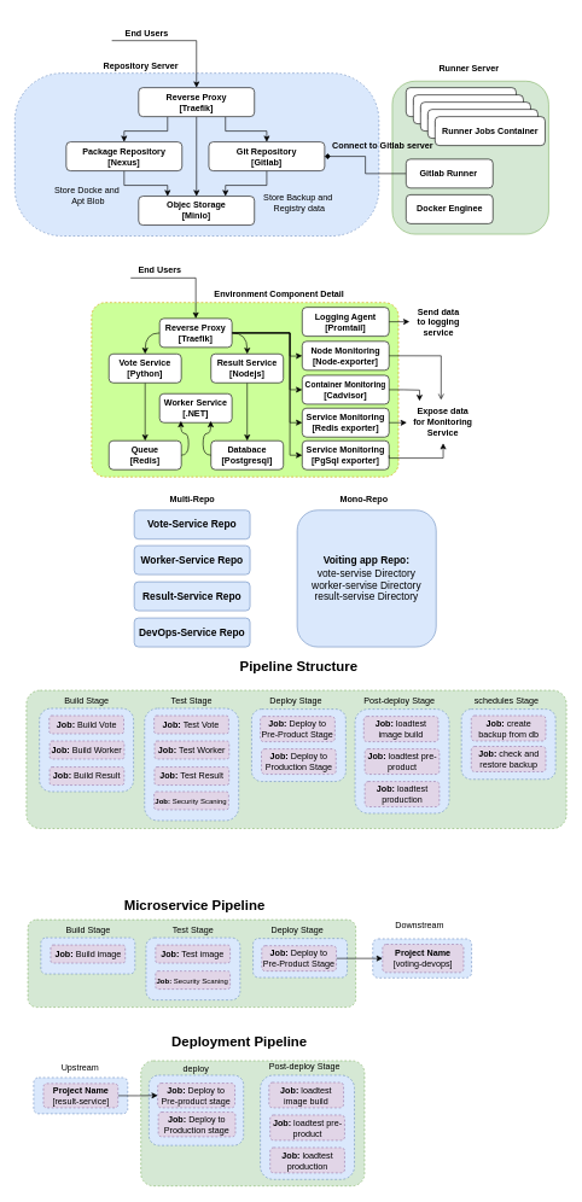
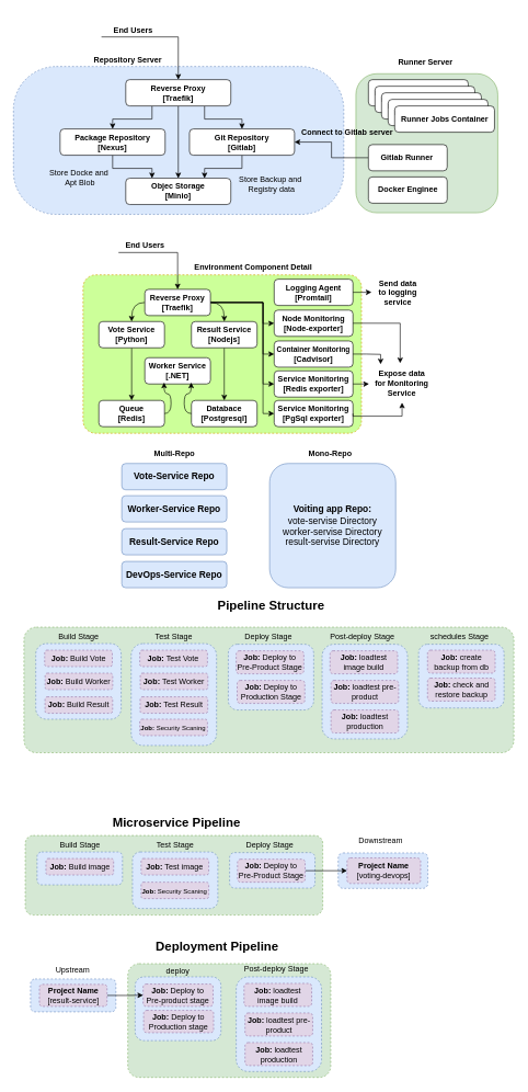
- <mxCell id="96" style="edgeStyle=orthogonalEdgeStyle;rounded=0;orthogonalLoop=1;jettySize=auto;html=1;endArrow=diamond;" parent="1" source="97" target="9" edge="1"><mxGeometry relative="1" as="geometry" /></mxCell>
+ <mxCell id="96" style="edgeStyle=orthogonalEdgeStyle;rounded=0;orthogonalLoop=1;jettySize=auto;html=1;" parent="1" source="97" target="9" edge="1"><mxGeometry relative="1" as="geometry" /></mxCell>
- <mxCell id="54" style="edgeStyle=orthogonalEdgeStyle;rounded=0;orthogonalLoop=1;jettySize=auto;html=1;exitX=1;exitY=0.5;exitDx=0;exitDy=0;entryX=0.477;entryY=-0.01;entryDx=0;entryDy=0;entryPerimeter=0;endArrow=open;" parent="1" source="46" target="52" edge="1"><mxGeometry relative="1" as="geometry"><Array as="points"><mxPoint x="609" y="491" /></Array></mxGeometry></mxCell>
+ <mxCell id="54" style="edgeStyle=orthogonalEdgeStyle;rounded=0;orthogonalLoop=1;jettySize=auto;html=1;exitX=1;exitY=0.5;exitDx=0;exitDy=0;entryX=0.477;entryY=-0.01;entryDx=0;entryDy=0;entryPerimeter=0;" parent="1" source="46" target="52" edge="1"><mxGeometry relative="1" as="geometry"><Array as="points"><mxPoint x="609" y="491" /></Array></mxGeometry></mxCell>
